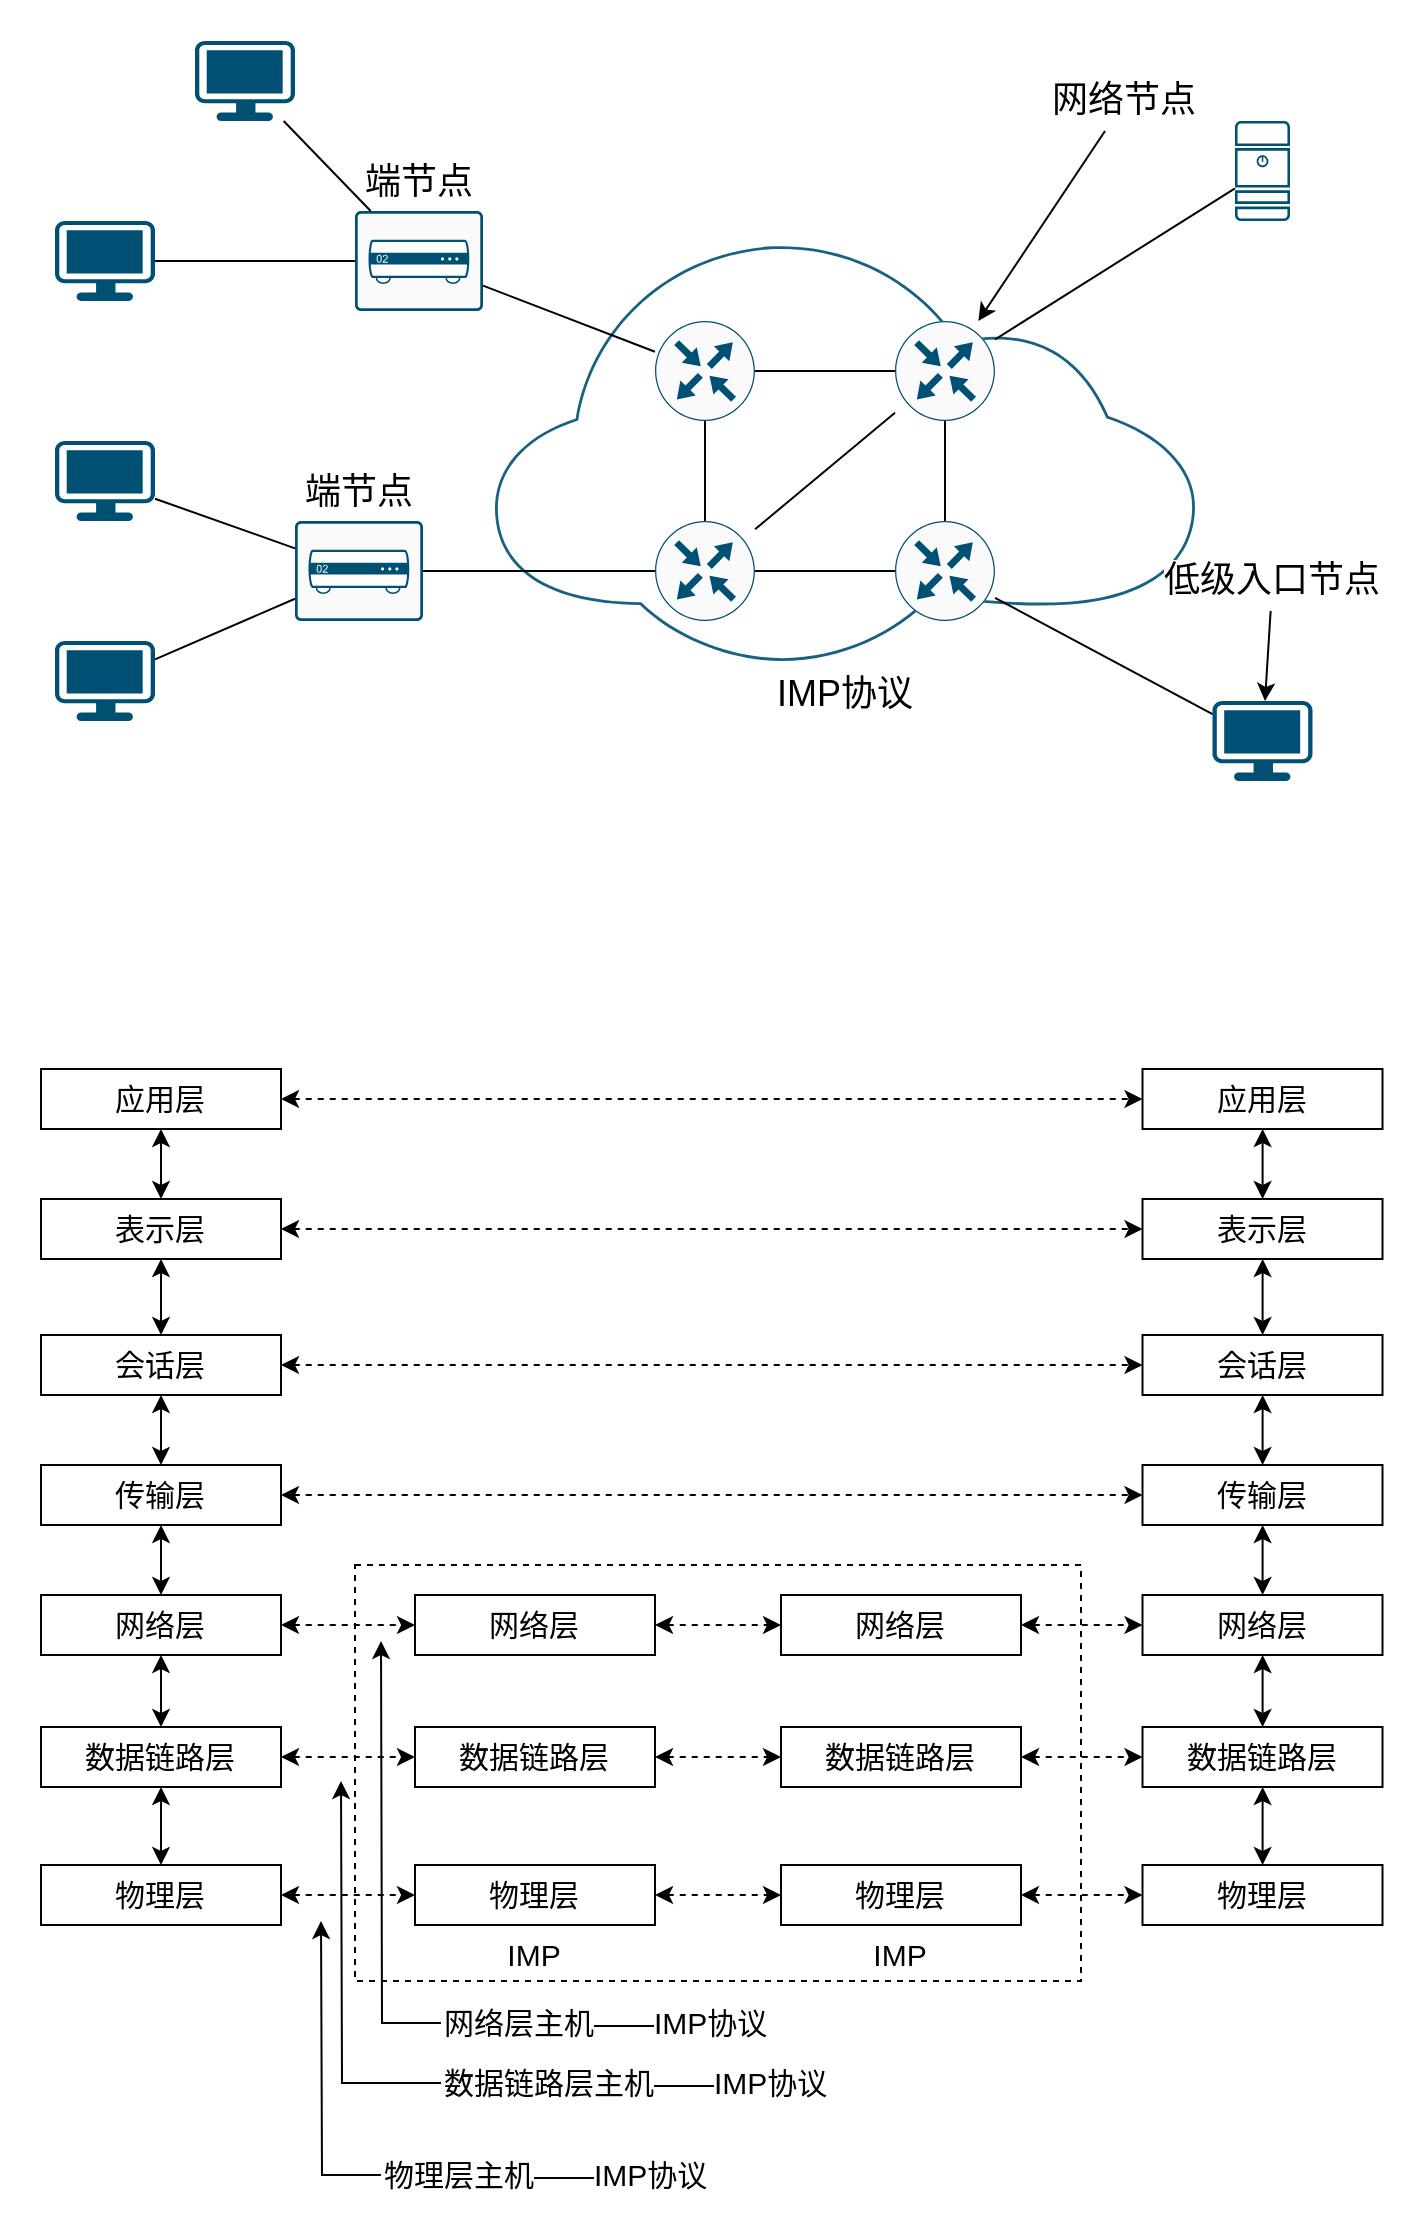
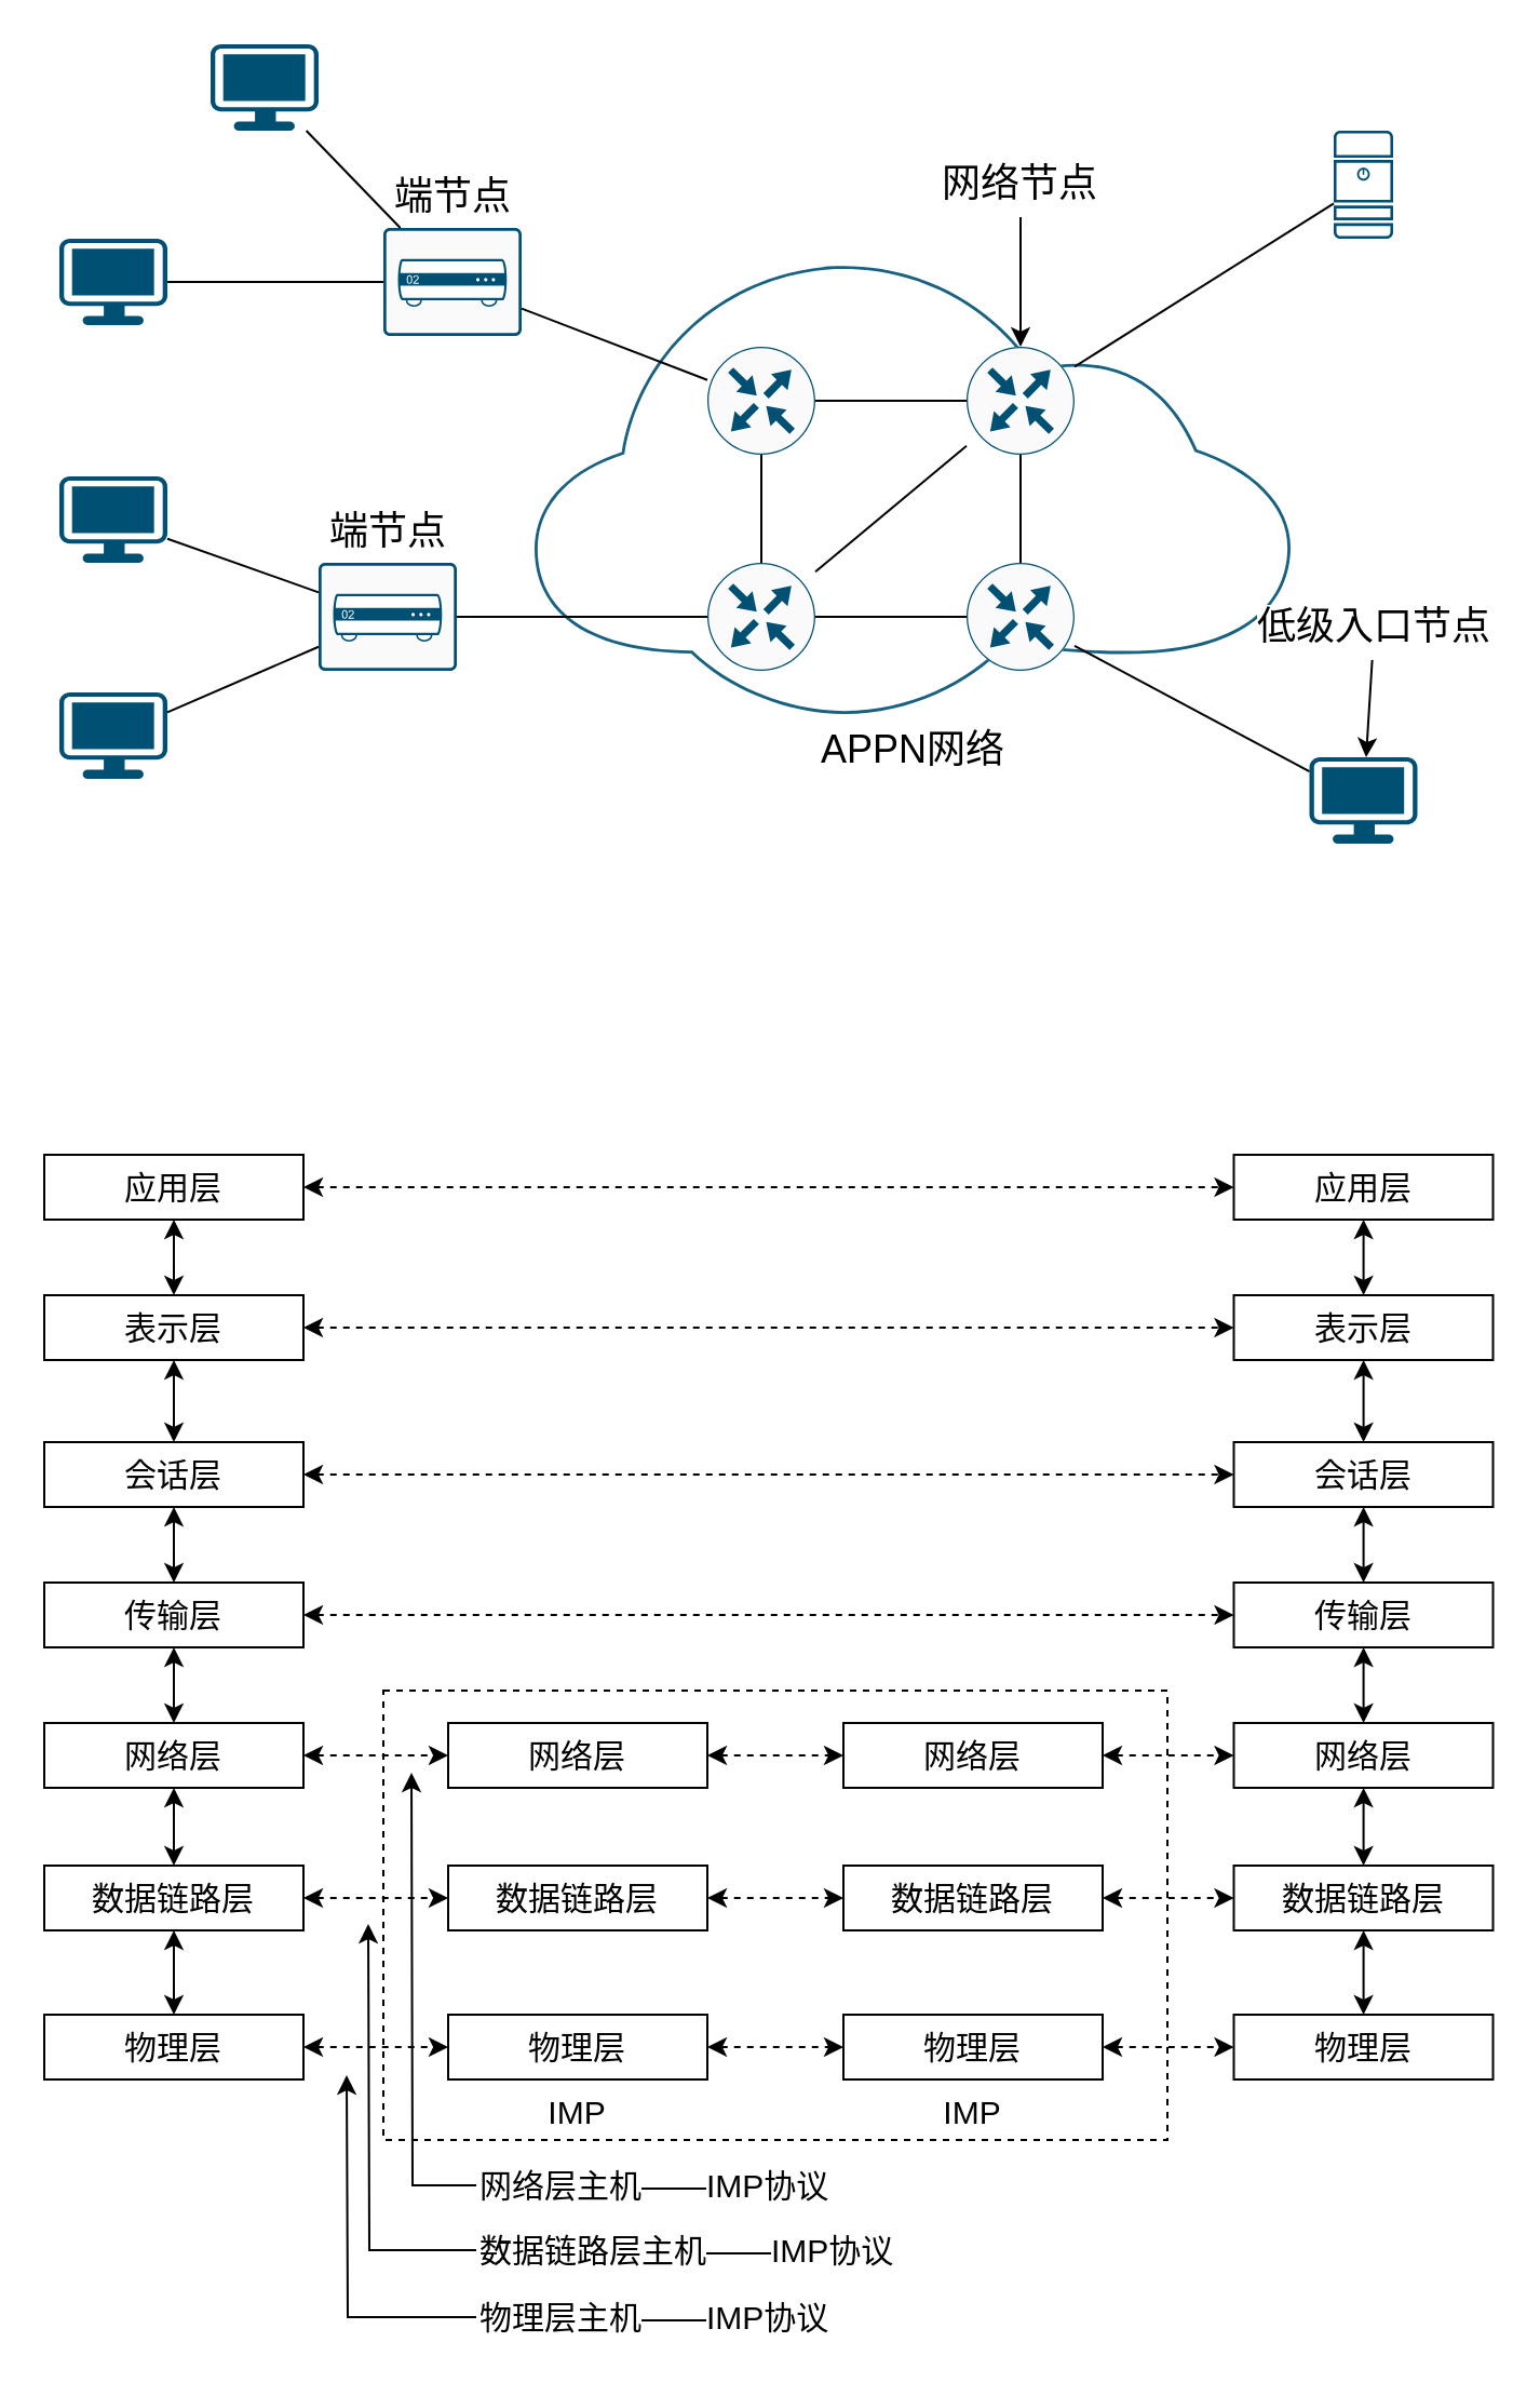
- <mxCell id="32" value="&lt;span style=&quot;font-size: 18px; text-wrap: nowrap; background-color: rgb(255, 255, 255);&quot;&gt;网络节点&lt;/span&gt;" style="text;html=1;align=center;verticalAlign=middle;whiteSpace=wrap;rounded=0;fontSize=18;" vertex="1" parent="1"><mxGeometry x="532" y="35" width="60" height="30" as="geometry" /></mxCell>
+ <mxCell id="32" value="&lt;span style=&quot;font-size: 18px; text-wrap: nowrap; background-color: rgb(255, 255, 255);&quot;&gt;网络节点&lt;/span&gt;" style="text;html=1;align=center;verticalAlign=middle;whiteSpace=wrap;rounded=0;fontSize=18;" vertex="1" parent="1"><mxGeometry x="442" y="70" width="60" height="30" as="geometry" /></mxCell>
- <mxCell id="3" value="IMP协议" style="points=[[0,0.64,0],[0.2,0.15,0],[0.4,0.01,0],[0.79,0.25,0],[1,0.65,0],[0.8,0.86,0],[0.41,1,0],[0.16,0.86,0]];verticalLabelPosition=bottom;sketch=0;html=1;verticalAlign=top;aspect=fixed;align=center;pointerEvents=1;shape=mxgraph.cisco19.cloud;fillColor=#186180;strokeColor=none;fontSize=18;" vertex="1" parent="1"><mxGeometry x="247" y="120" width="350" height="210" as="geometry" /></mxCell>
+ <mxCell id="3" value="APPN网络" style="points=[[0,0.64,0],[0.2,0.15,0],[0.4,0.01,0],[0.79,0.25,0],[1,0.65,0],[0.8,0.86,0],[0.41,1,0],[0.16,0.86,0]];verticalLabelPosition=bottom;sketch=0;html=1;verticalAlign=top;aspect=fixed;align=center;pointerEvents=1;shape=mxgraph.cisco19.cloud;fillColor=#186180;strokeColor=none;fontSize=18;" vertex="1" parent="1"><mxGeometry x="247" y="120" width="350" height="210" as="geometry" /></mxCell>
- <mxCell id="85" value="物理层主机——IMP协议" style="text;html=1;align=left;verticalAlign=middle;whiteSpace=wrap;rounded=0;fontSize=15;" vertex="1" parent="1"><mxGeometry x="190" y="1072" width="170" height="30" as="geometry" /></mxCell>
+ <mxCell id="85" value="物理层主机——IMP协议" style="text;html=1;align=left;verticalAlign=middle;whiteSpace=wrap;rounded=0;fontSize=15;" vertex="1" parent="1"><mxGeometry x="220" y="1057" width="170" height="30" as="geometry" /></mxCell>
